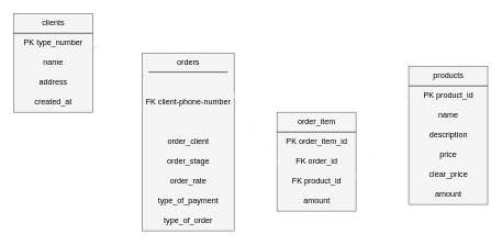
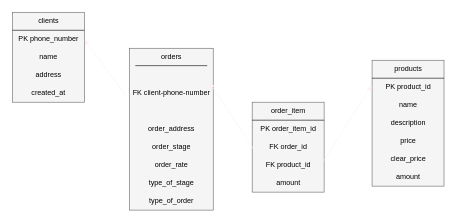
- <mxCell id="5" value="PK type_number" style="text;html=1;align=center;verticalAlign=middle;resizable=0;points=[];autosize=1;fontColor=#000000;" parent="1" vertex="1"><mxGeometry x="20" y="50" width="120" height="30" as="geometry" /></mxCell>
+ <mxCell id="5" value="PK phone_number" style="text;html=1;align=center;verticalAlign=middle;resizable=0;points=[];autosize=1;fontColor=#000000;" parent="1" vertex="1"><mxGeometry x="20" y="50" width="120" height="30" as="geometry" /></mxCell>
- <mxCell id="33" value="order_client" style="text;html=1;align=center;verticalAlign=middle;resizable=0;points=[];autosize=1;fontColor=#000000;" parent="1" vertex="1"><mxGeometry x="235" y="200" width="100" height="30" as="geometry" /></mxCell>
+ <mxCell id="33" value="order_address" style="text;html=1;align=center;verticalAlign=middle;resizable=0;points=[];autosize=1;fontColor=#000000;" parent="1" vertex="1"><mxGeometry x="235" y="200" width="100" height="30" as="geometry" /></mxCell>
- <mxCell id="32" value="type_of_payment" style="text;html=1;align=center;verticalAlign=middle;resizable=0;points=[];autosize=1;fontColor=#000000;" parent="1" vertex="1"><mxGeometry x="225" y="290" width="120" height="30" as="geometry" /></mxCell>
+ <mxCell id="32" value="type_of_stage" style="text;html=1;align=center;verticalAlign=middle;resizable=0;points=[];autosize=1;fontColor=#000000;" parent="1" vertex="1"><mxGeometry x="225" y="290" width="120" height="30" as="geometry" /></mxCell>
